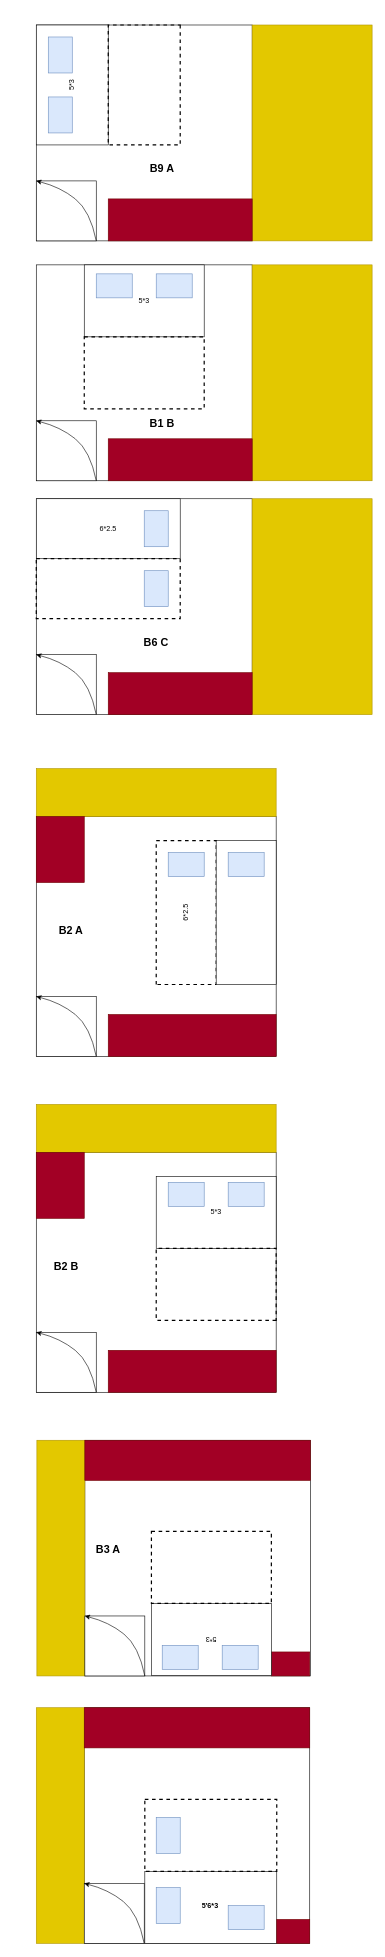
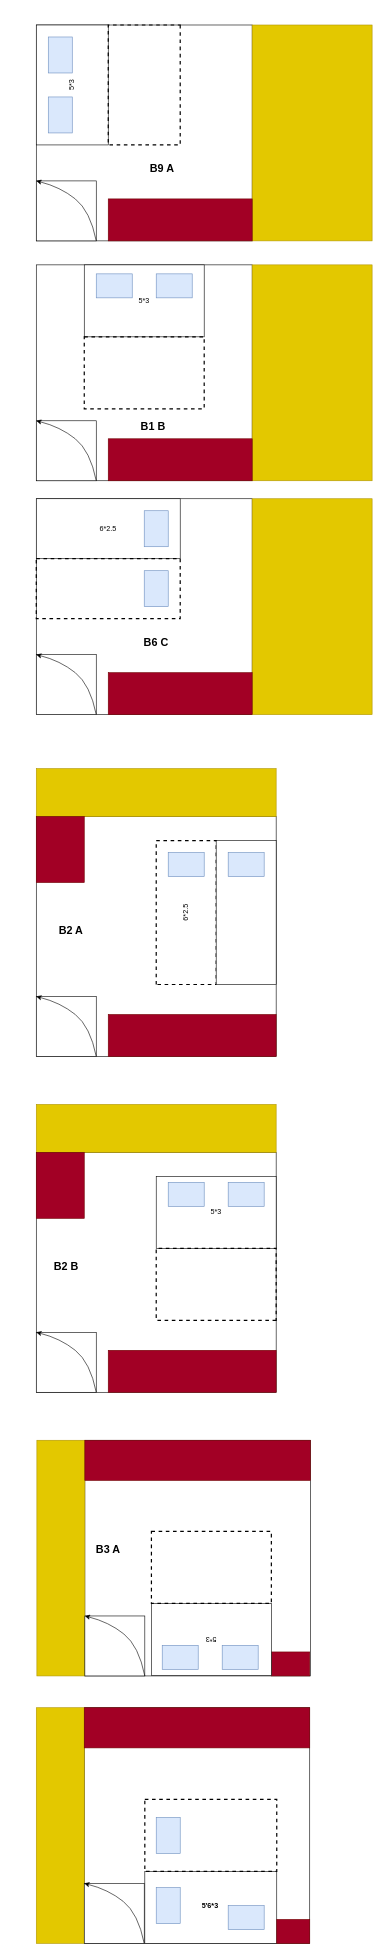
- <mxCell id="92" value="&lt;b&gt;&lt;font style=&quot;font-size: 18px&quot;&gt;B1 B&lt;/font&gt;&lt;/b&gt;" style="text;html=1;strokeColor=none;fillColor=none;align=center;verticalAlign=middle;whiteSpace=wrap;rounded=0;dashed=1;" parent="1" vertex="1"><mxGeometry x="240" y="695" width="60" height="20" as="geometry" /></mxCell>
+ <mxCell id="92" value="&lt;b&gt;&lt;font style=&quot;font-size: 18px&quot;&gt;B1 B&lt;/font&gt;&lt;/b&gt;" style="text;html=1;strokeColor=none;fillColor=none;align=center;verticalAlign=middle;whiteSpace=wrap;rounded=0;dashed=1;" parent="1" vertex="1"><mxGeometry x="225" y="700" width="60" height="20" as="geometry" /></mxCell>
